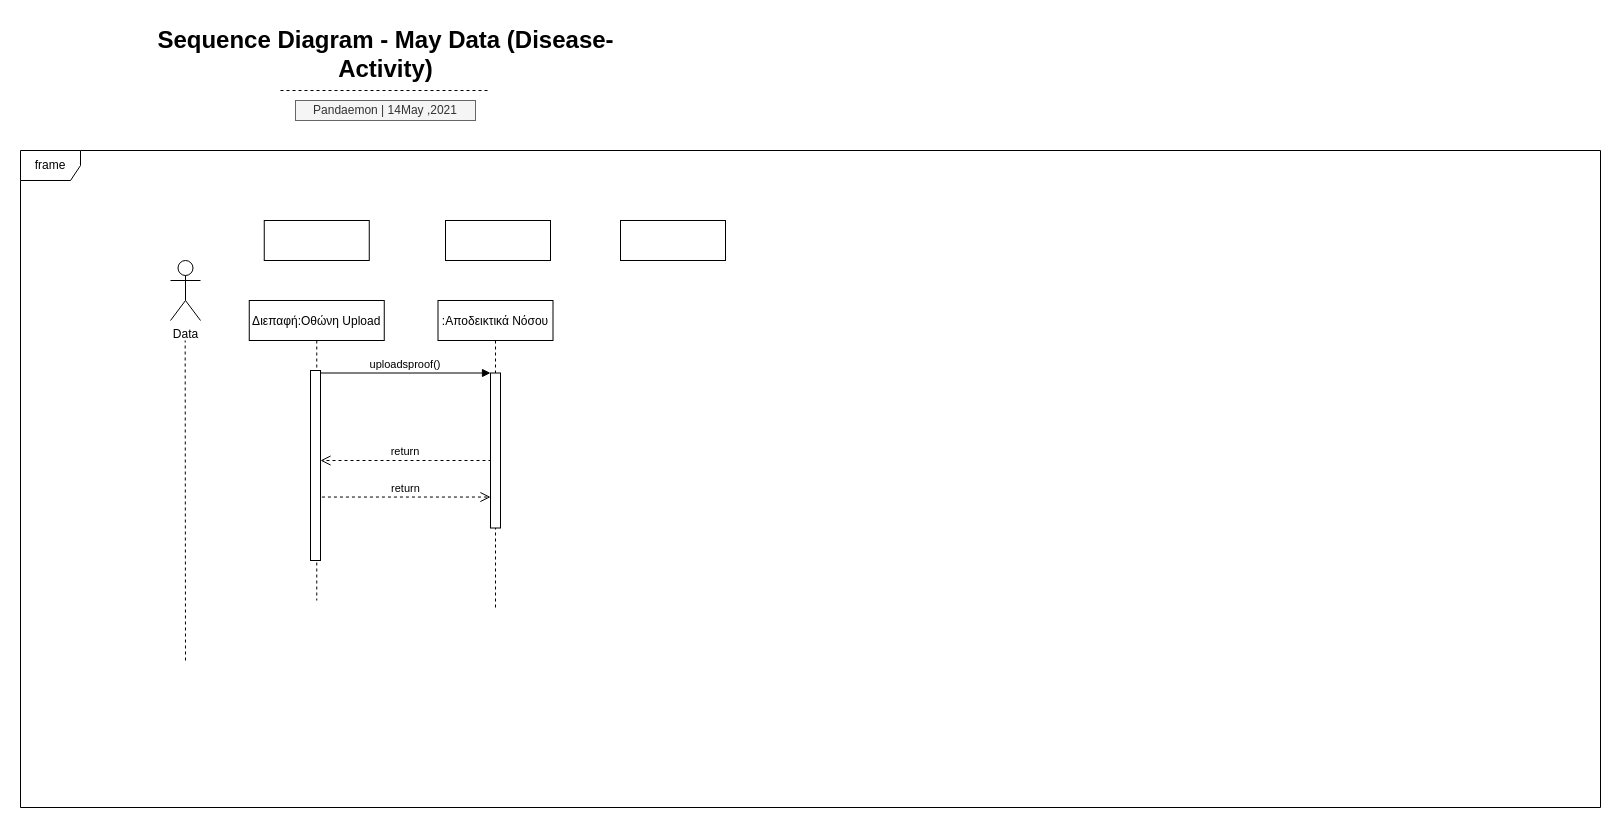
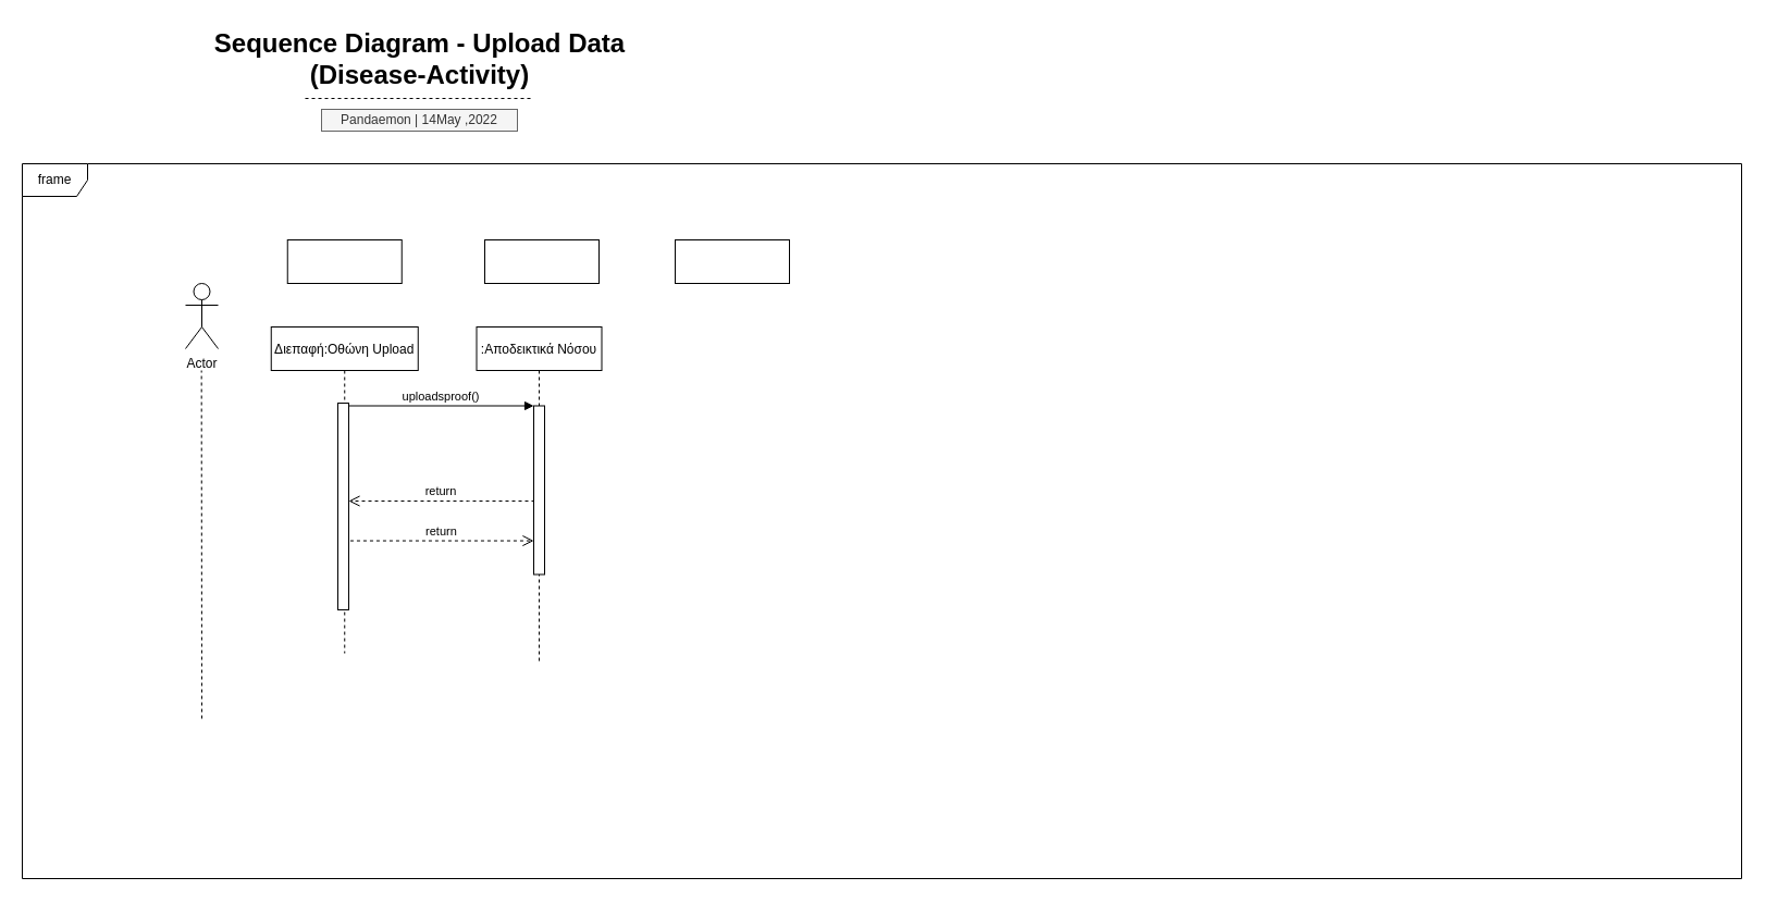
- <mxCell id="8" value="&lt;h1&gt;Sequence Diagram - May Data (Disease-Activity)&lt;/h1&gt;" style="text;html=1;strokeColor=none;fillColor=none;spacing=5;spacingTop=-20;whiteSpace=wrap;overflow=hidden;rounded=0;fontFamily=Helvetica;align=center;" vertex="1" parent="1"><mxGeometry x="138" y="20" width="495" height="120" as="geometry" /></mxCell>
+ <mxCell id="8" value="&lt;h1&gt;Sequence Diagram - Upload Data (Disease-Activity)&lt;/h1&gt;" style="text;html=1;strokeColor=none;fillColor=none;spacing=5;spacingTop=-20;whiteSpace=wrap;overflow=hidden;rounded=0;fontFamily=Helvetica;align=center;" vertex="1" parent="1"><mxGeometry x="138" y="20" width="495" height="120" as="geometry" /></mxCell>
- <mxCell id="9" value="Pandaemon | 14May ,2021" style="text;html=1;strokeColor=#666666;fillColor=#f5f5f5;align=center;verticalAlign=middle;whiteSpace=wrap;rounded=0;fontFamily=Helvetica;fontStyle=0;fontColor=#333333;" vertex="1" parent="1"><mxGeometry x="295" y="100" width="180" height="20" as="geometry" /></mxCell>
+ <mxCell id="9" value="Pandaemon | 14May ,2022" style="text;html=1;strokeColor=#666666;fillColor=#f5f5f5;align=center;verticalAlign=middle;whiteSpace=wrap;rounded=0;fontFamily=Helvetica;fontStyle=0;fontColor=#333333;" vertex="1" parent="1"><mxGeometry x="295" y="100" width="180" height="20" as="geometry" /></mxCell>
- <mxCell id="11" value="Data" style="shape=umlActor;verticalLabelPosition=bottom;verticalAlign=top;html=1;outlineConnect=0;" vertex="1" parent="1"><mxGeometry x="170" y="260" width="30" height="60" as="geometry" /></mxCell>
+ <mxCell id="11" value="Actor" style="shape=umlActor;verticalLabelPosition=bottom;verticalAlign=top;html=1;outlineConnect=0;" vertex="1" parent="1"><mxGeometry x="170" y="260" width="30" height="60" as="geometry" /></mxCell>
